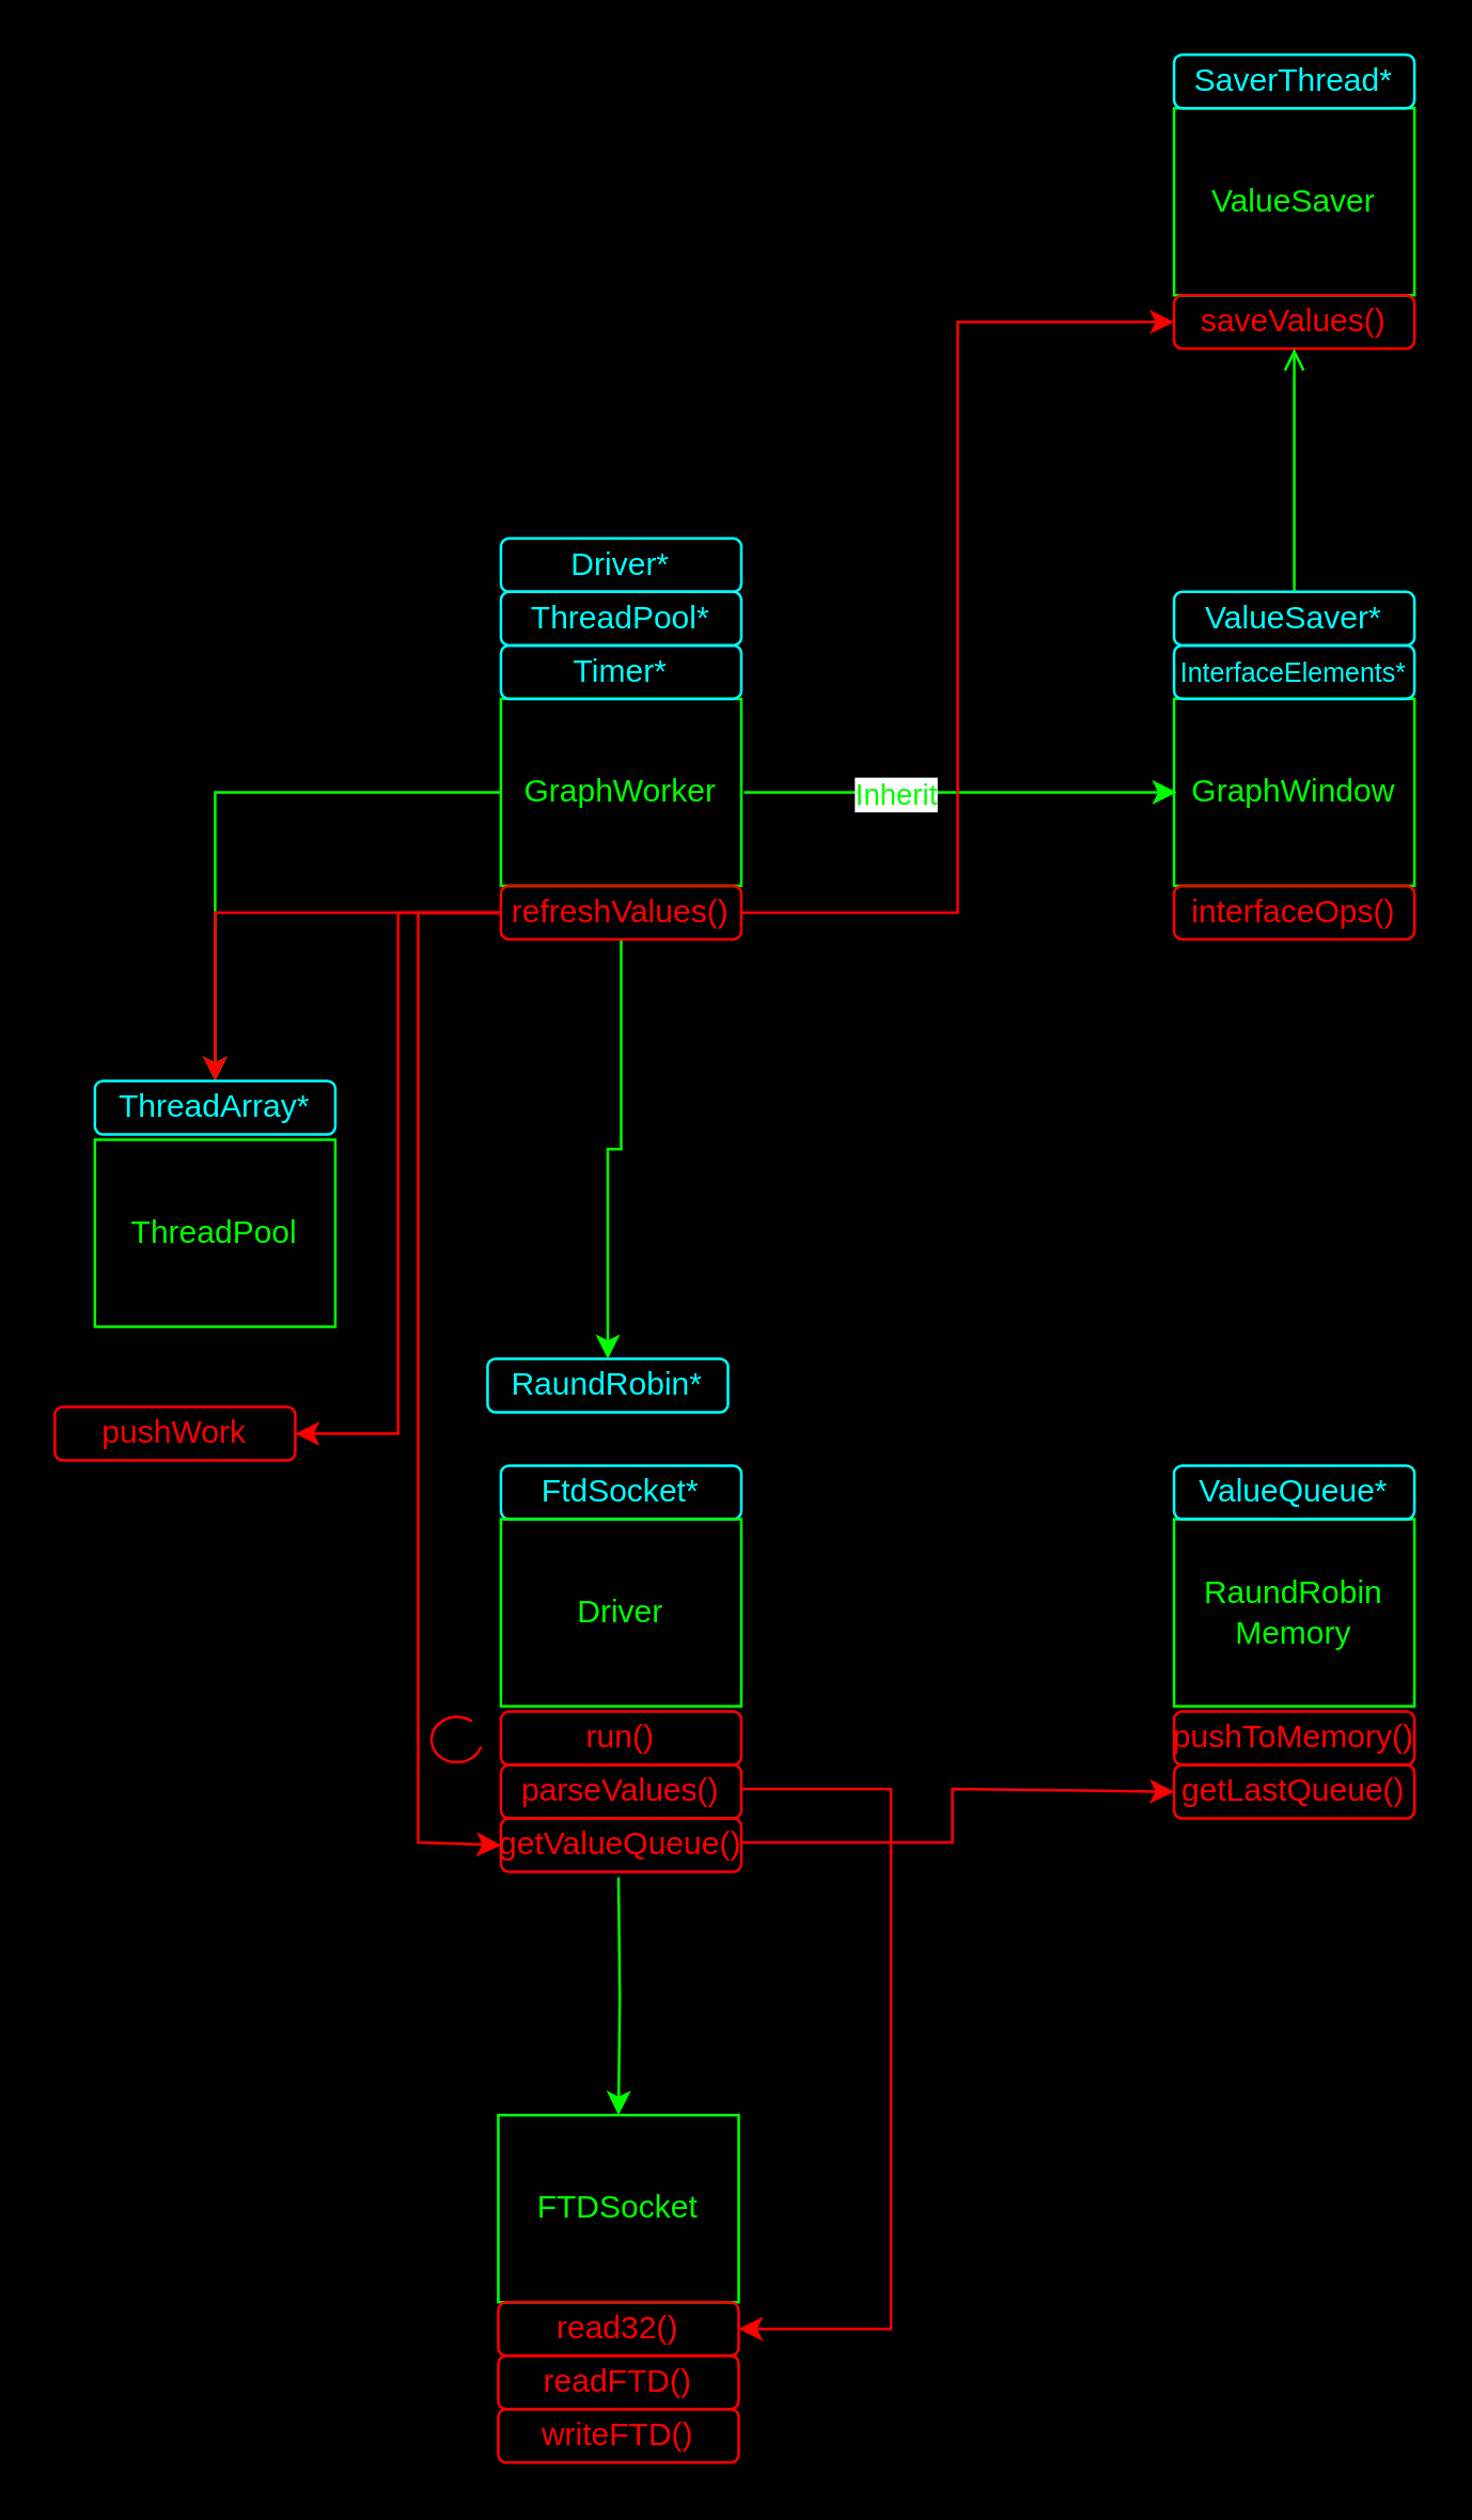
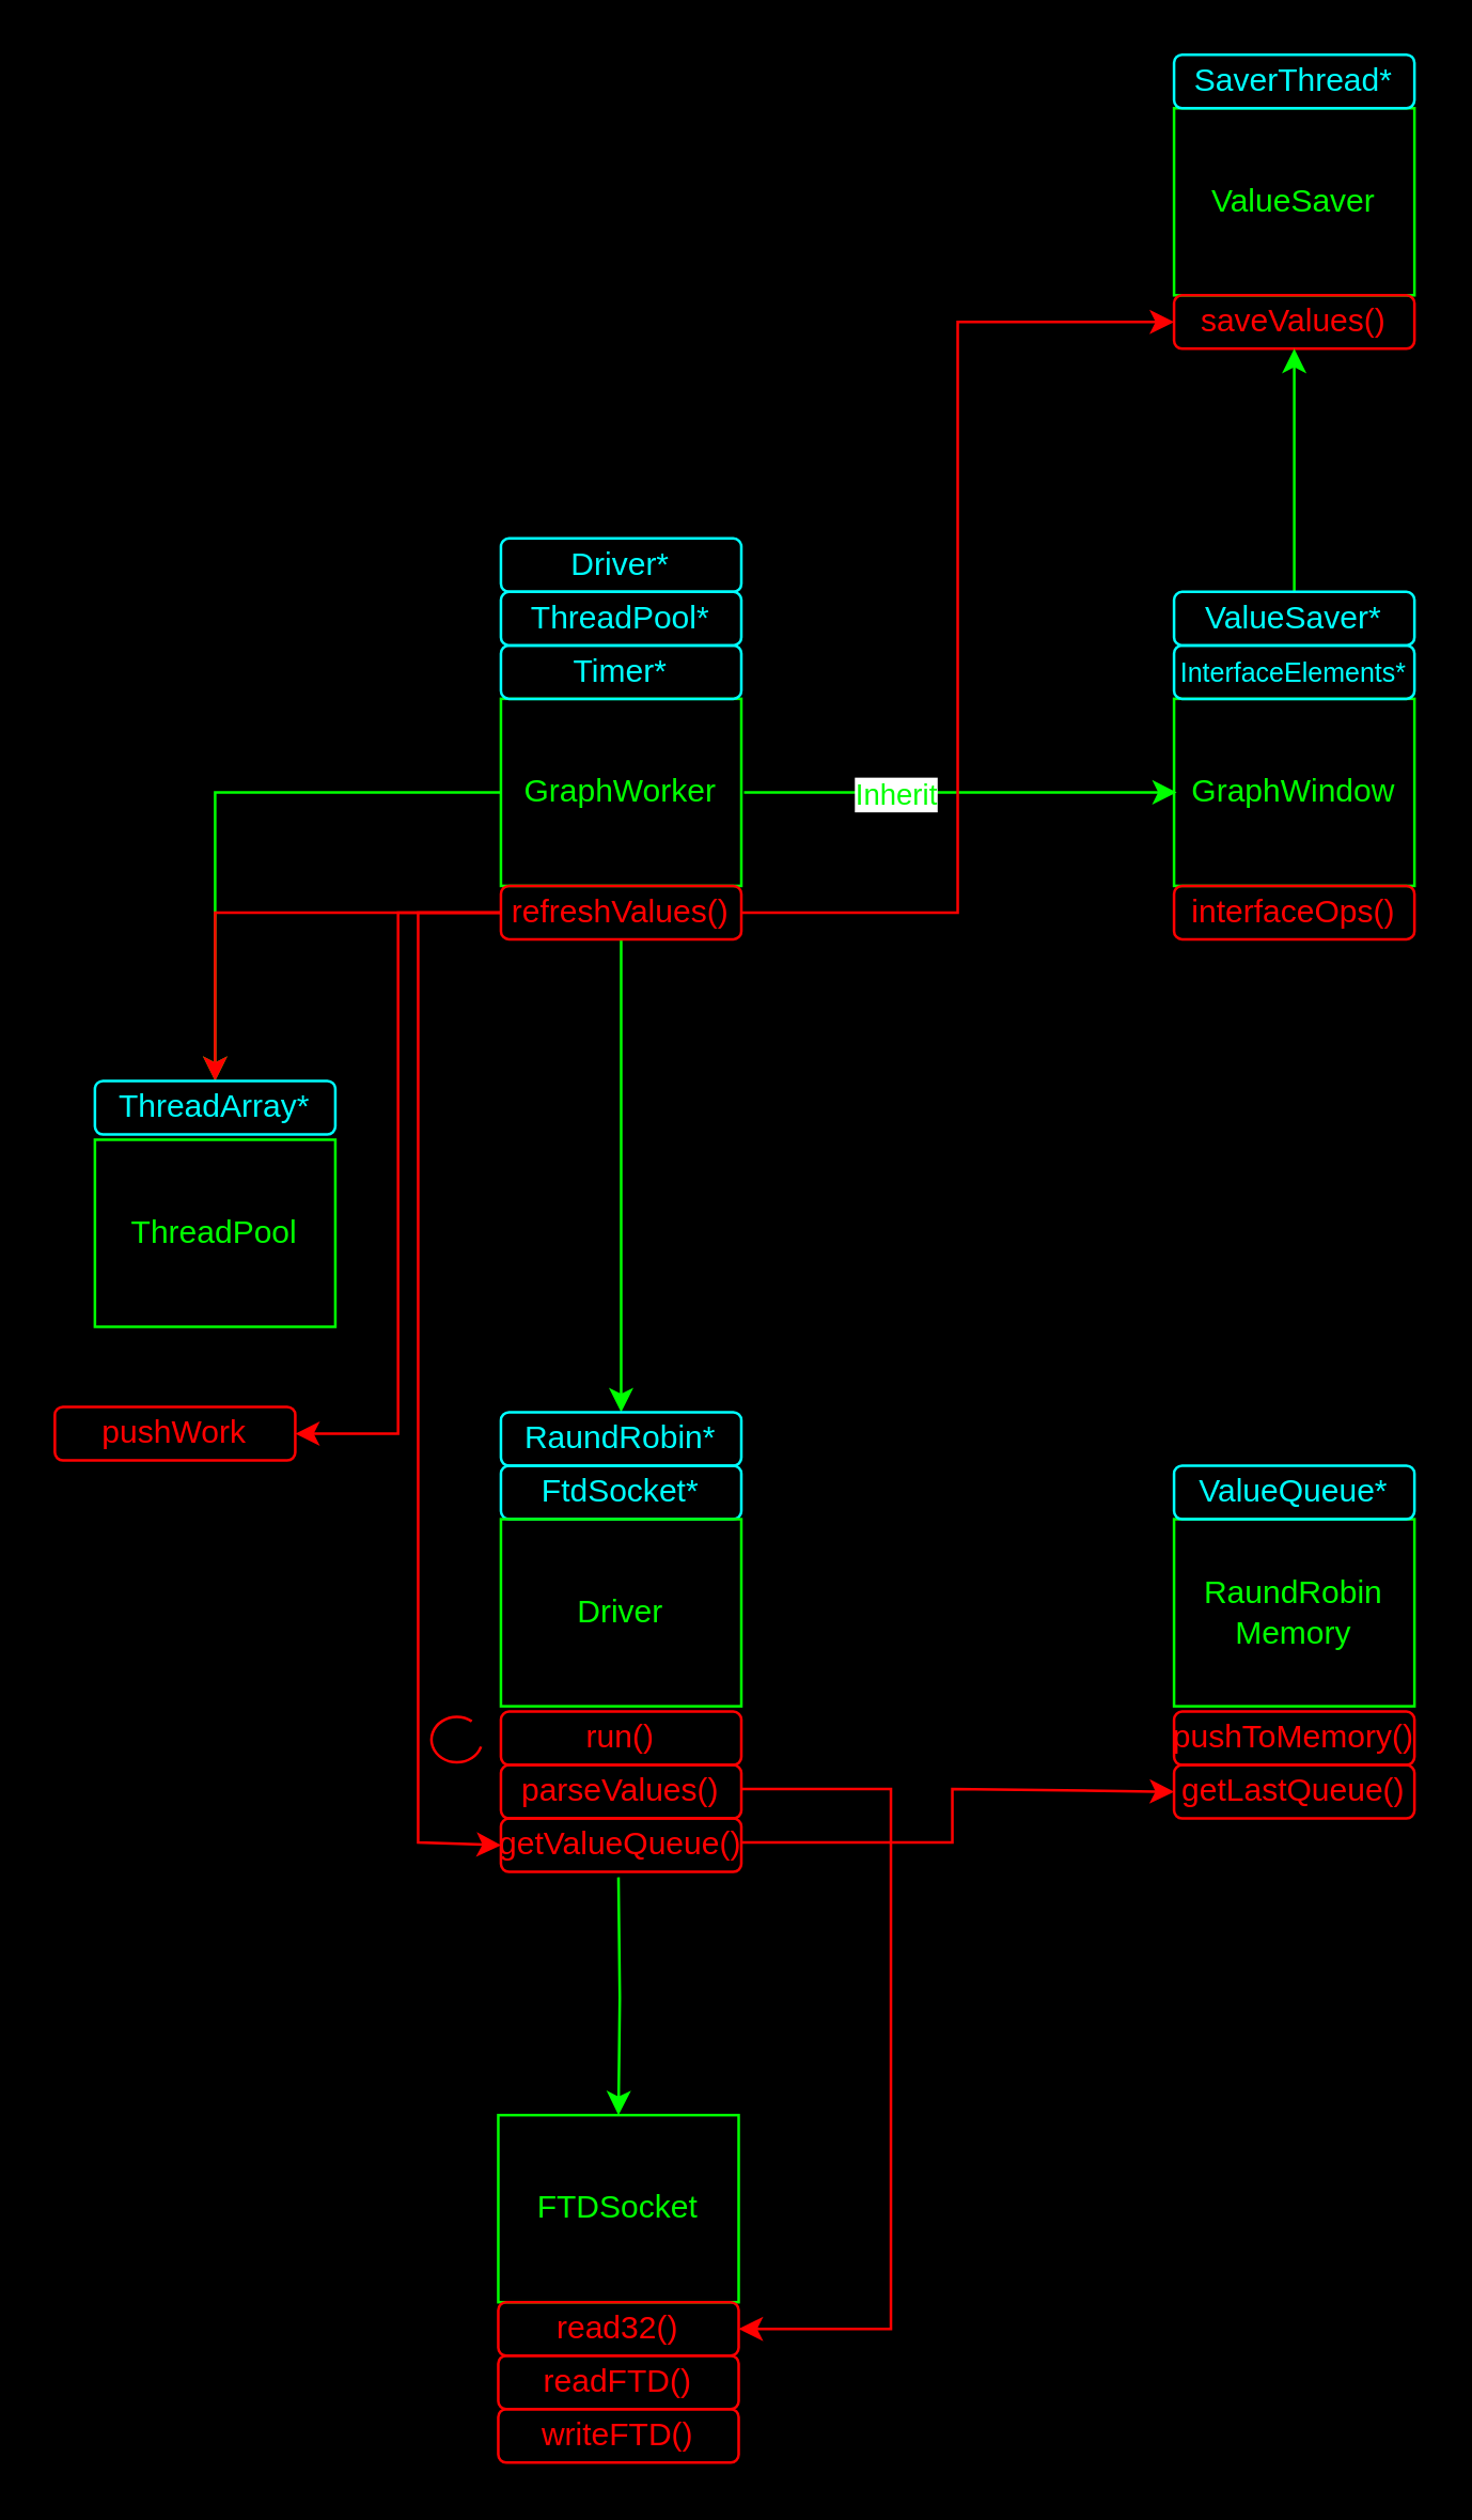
- <mxCell id="41" style="edgeStyle=orthogonalEdgeStyle;rounded=0;orthogonalLoop=1;jettySize=auto;html=1;entryX=0.5;entryY=1;entryDx=0;entryDy=0;strokeColor=#00FF00;exitX=0.5;exitY=0;exitDx=0;exitDy=0;endArrow=open;" parent="1" source="43" target="29" edge="1"><mxGeometry relative="1" as="geometry" /></mxCell>
+ <mxCell id="41" style="edgeStyle=orthogonalEdgeStyle;rounded=0;orthogonalLoop=1;jettySize=auto;html=1;entryX=0.5;entryY=1;entryDx=0;entryDy=0;strokeColor=#00FF00;exitX=0.5;exitY=0;exitDx=0;exitDy=0;" parent="1" source="43" target="29" edge="1"><mxGeometry relative="1" as="geometry" /></mxCell>
- <mxCell id="35" value="RaundRobin*" style="rounded=1;whiteSpace=wrap;html=1;fontColor=#00FFFF;fillColor=none;strokeColor=#00FFFF;" parent="1" vertex="1"><mxGeometry x="182" y="508" width="90" height="20" as="geometry" /></mxCell>
+ <mxCell id="35" value="RaundRobin*" style="rounded=1;whiteSpace=wrap;html=1;fontColor=#00FFFF;fillColor=none;strokeColor=#00FFFF;" parent="1" vertex="1"><mxGeometry x="187" y="528" width="90" height="20" as="geometry" /></mxCell>
